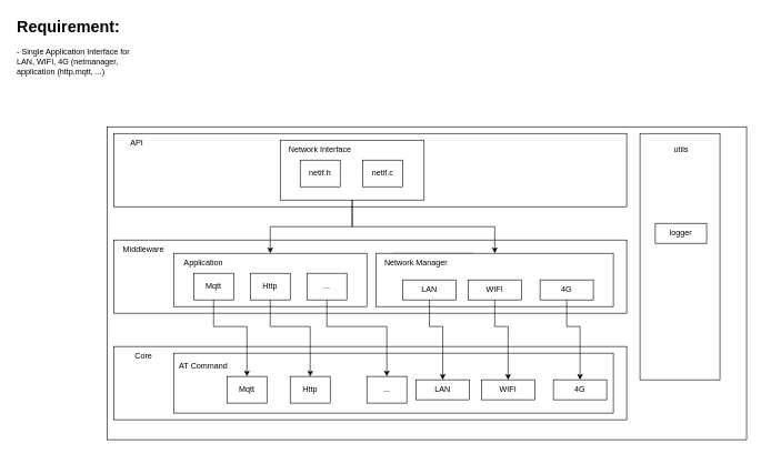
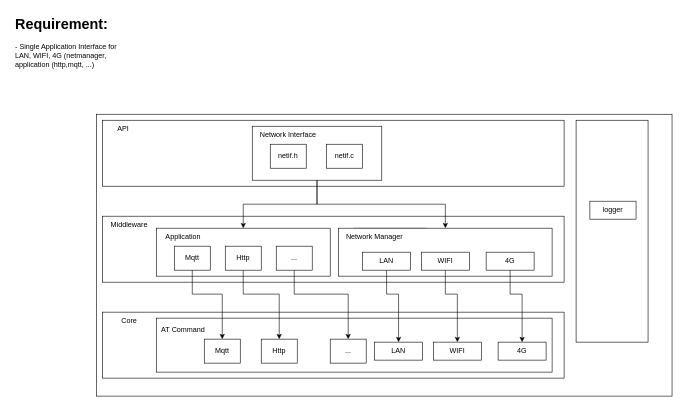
- <mxCell id="32" value="utils" style="text;html=1;strokeColor=none;fillColor=none;align=center;verticalAlign=middle;whiteSpace=wrap;rounded=0;" parent="1" vertex="1"><mxGeometry x="991.5" y="210" width="60" height="30" as="geometry" /></mxCell>
